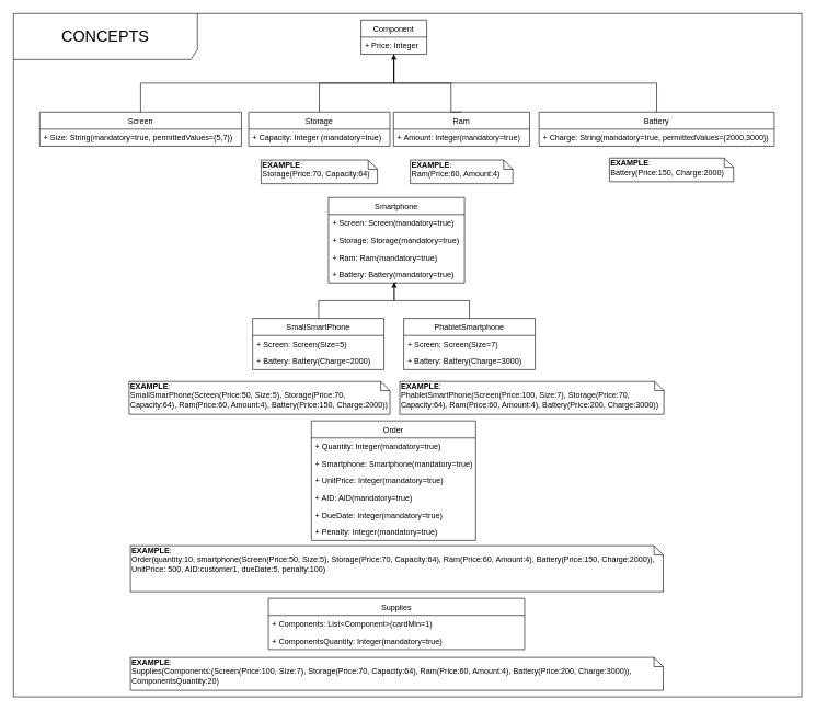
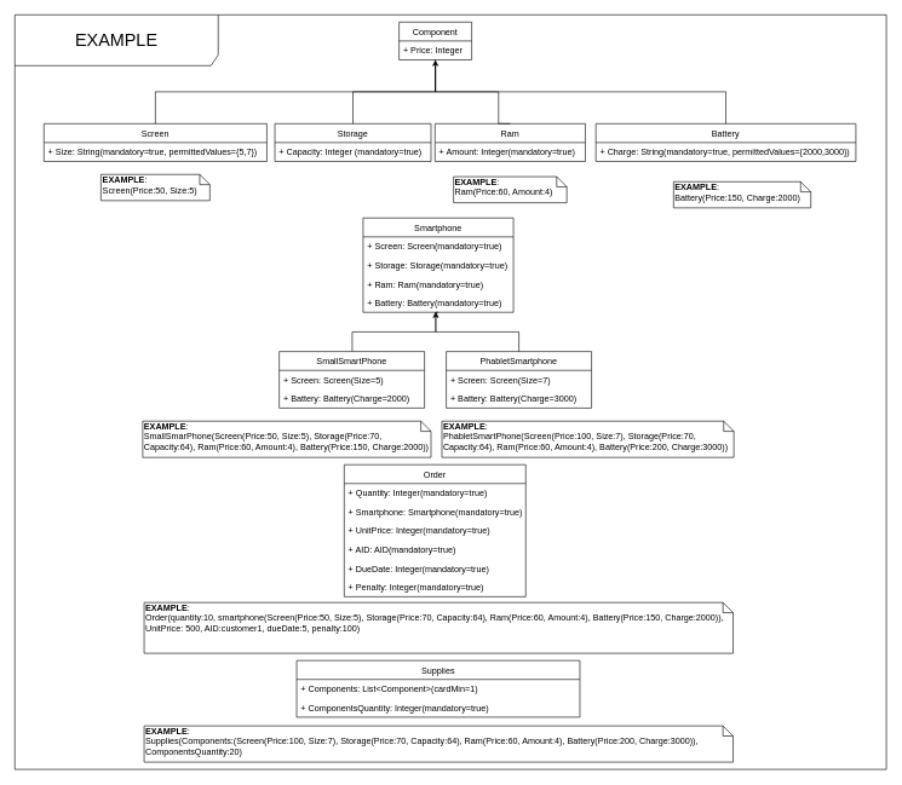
- <mxCell id="39" value="&lt;font style=&quot;font-size: 24px&quot;&gt;CONCEPTS&lt;/font&gt;" style="shape=umlFrame;whiteSpace=wrap;html=1;width=280;height=70;" parent="1" vertex="1"><mxGeometry x="20" y="20" width="1200" height="1040" as="geometry" /></mxCell>
+ <mxCell id="39" value="&lt;font style=&quot;font-size: 24px&quot;&gt;EXAMPLE&lt;/font&gt;" style="shape=umlFrame;whiteSpace=wrap;html=1;width=280;height=70;" parent="1" vertex="1"><mxGeometry x="20" y="20" width="1200" height="1040" as="geometry" /></mxCell>
+ <mxCell id="40" value="&lt;b&gt;EXAMPLE&lt;/b&gt;:&lt;br&gt;Screen(Price:50, Size:5)" style="shape=note;whiteSpace=wrap;html=1;size=14;verticalAlign=top;align=left;spacingTop=-6;" parent="1" vertex="1"><mxGeometry x="138.5" y="240" width="150" height="36" as="geometry" /></mxCell>
- <mxCell id="43" value="&lt;b&gt;EXAMPLE&lt;/b&gt;:&lt;br&gt;Battery(Price:150, Charge:2000)" style="shape=note;whiteSpace=wrap;html=1;size=14;verticalAlign=top;align=left;spacingTop=-6;" parent="1" vertex="1"><mxGeometry x="927" y="240" width="189" height="36" as="geometry" /></mxCell>
+ <mxCell id="43" value="&lt;b&gt;EXAMPLE&lt;/b&gt;:&lt;br&gt;Battery(Price:150, Charge:2000)" style="shape=note;whiteSpace=wrap;html=1;size=14;verticalAlign=top;align=left;spacingTop=-6;" parent="1" vertex="1"><mxGeometry x="927" y="250" width="189" height="36" as="geometry" /></mxCell>
- <mxCell id="41" value="&lt;b&gt;EXAMPLE&lt;/b&gt;:&lt;br&gt;Storage(Price:70, Capacity:64)" style="shape=note;whiteSpace=wrap;html=1;size=14;verticalAlign=top;align=left;spacingTop=-6;" parent="1" vertex="1"><mxGeometry x="397" y="243" width="177" height="36" as="geometry" /></mxCell>
